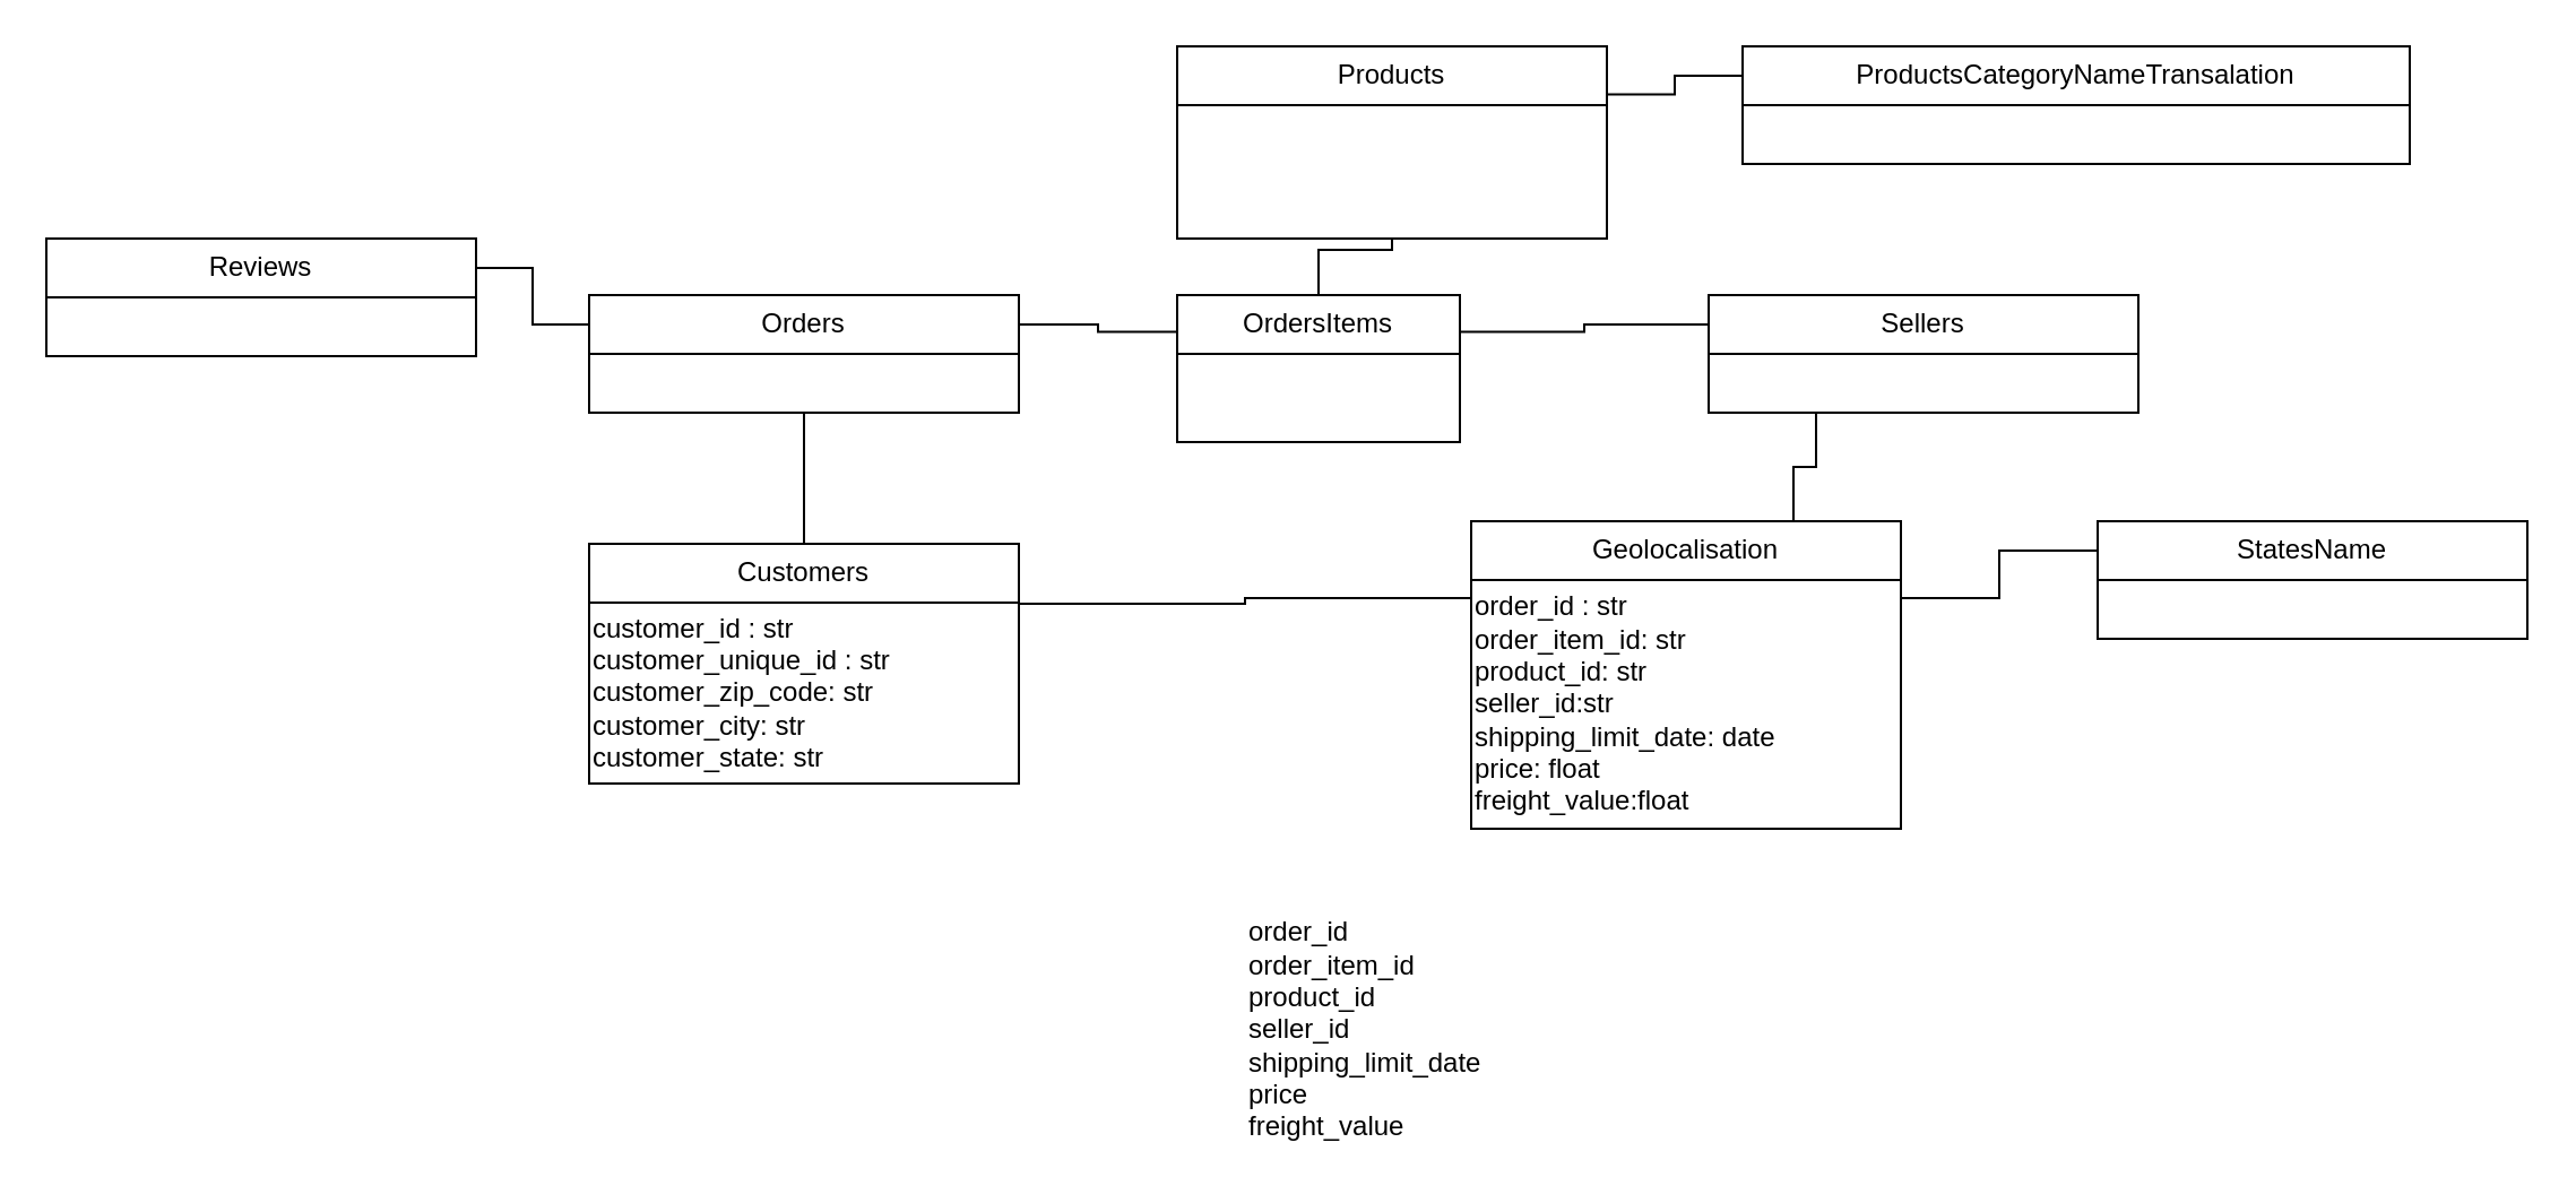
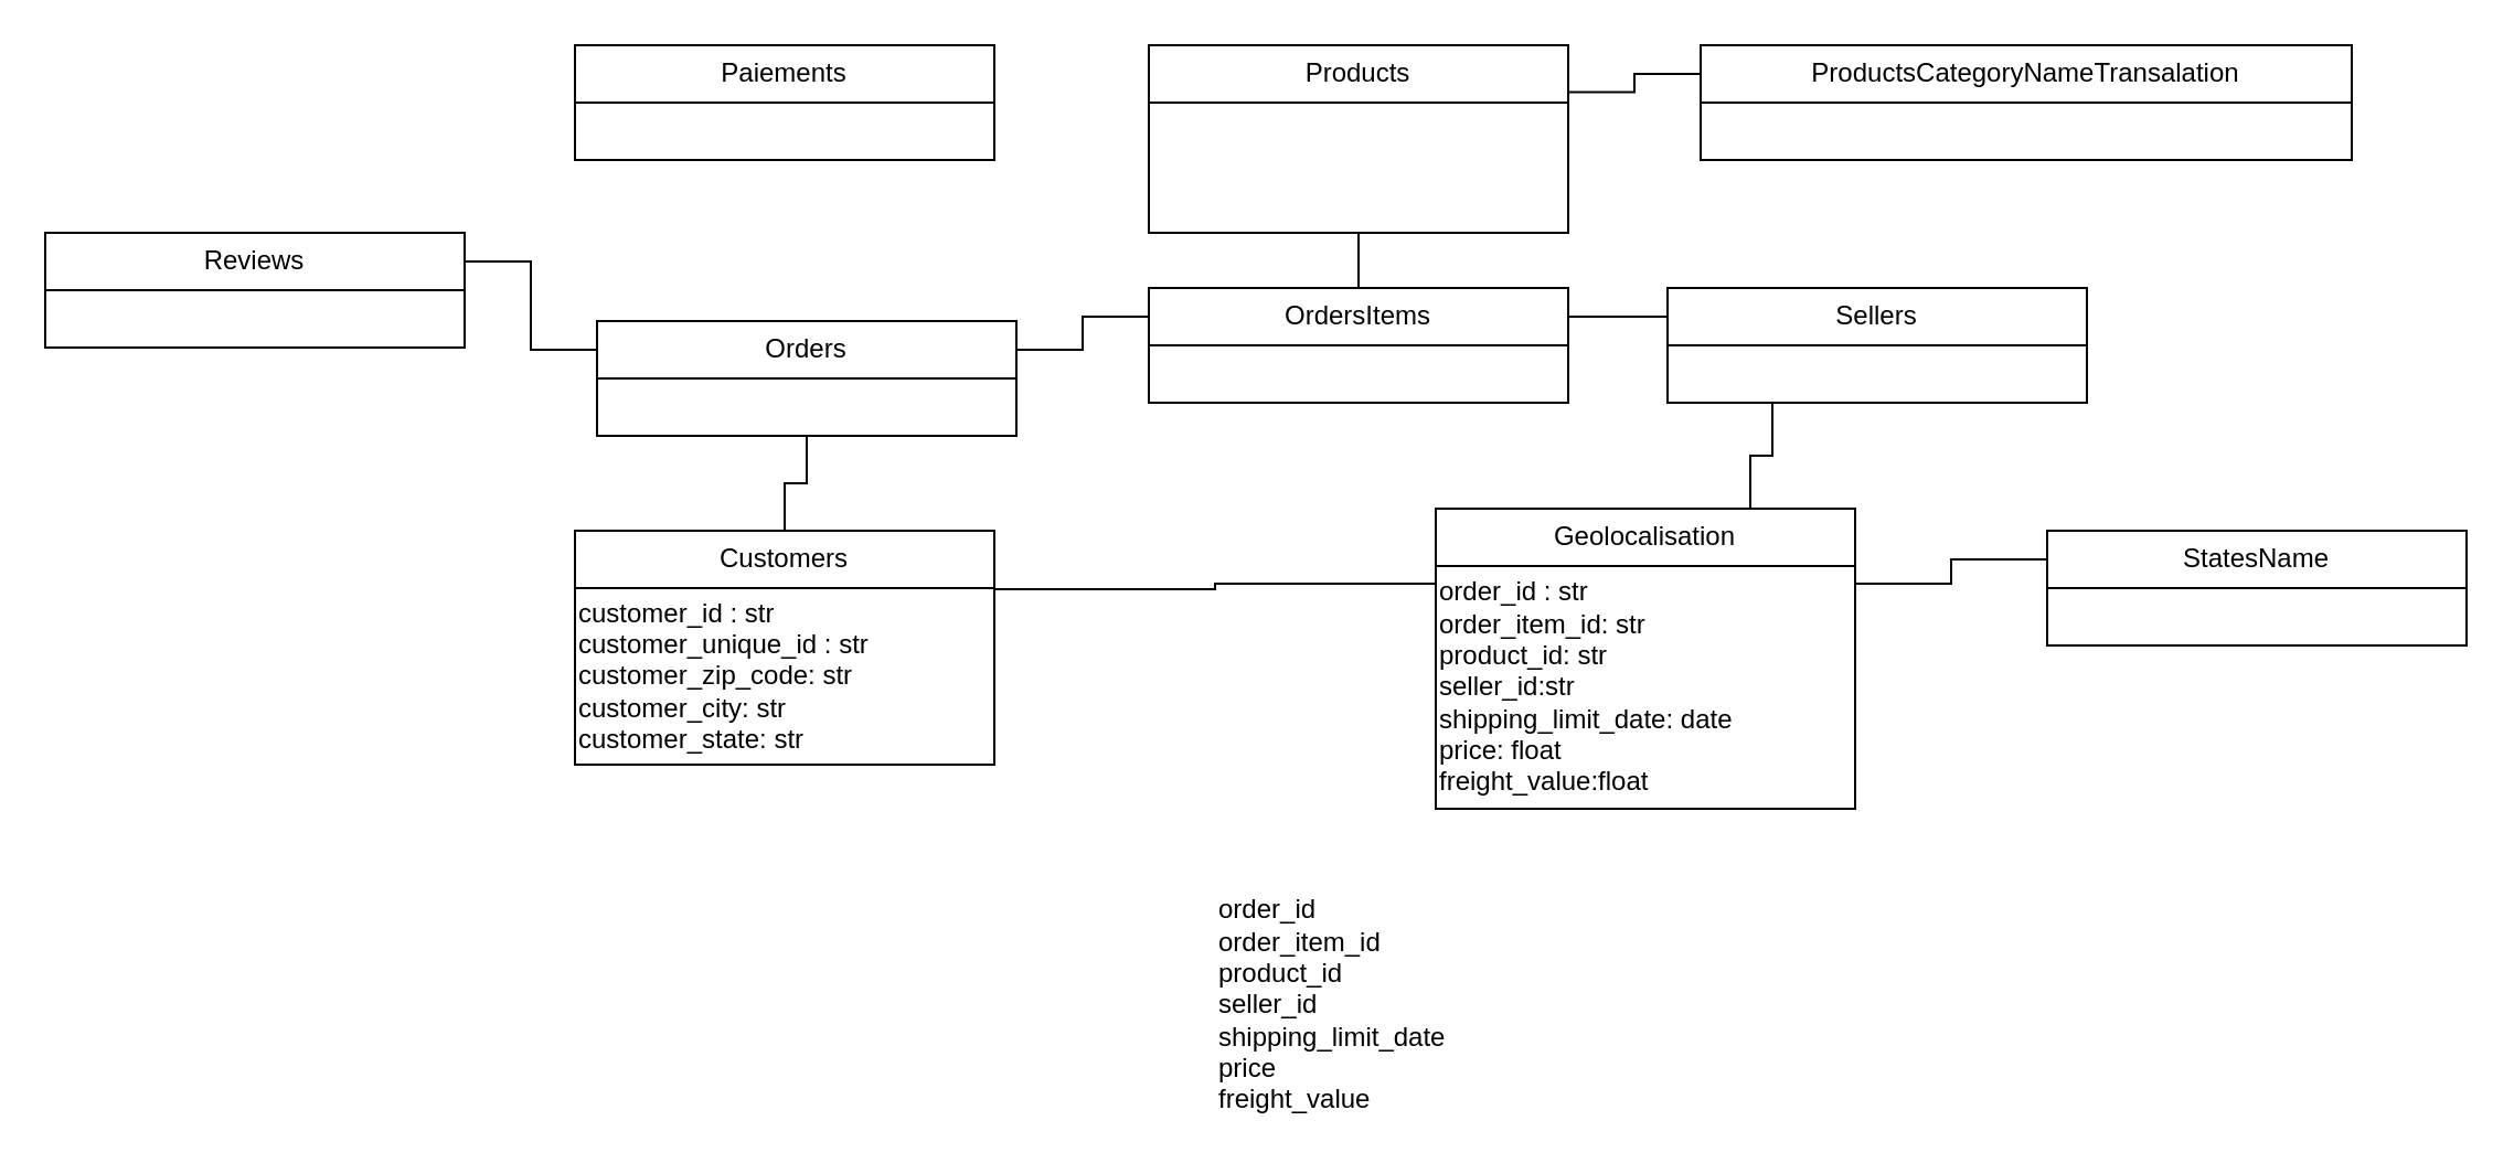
+ <mxCell id="2" value="Paiements" style="swimlane;fontStyle=0;childLayout=stackLayout;horizontal=1;startSize=26;fillColor=none;horizontalStack=0;resizeParent=1;resizeParentMax=0;resizeLast=0;collapsible=1;marginBottom=0;whiteSpace=wrap;html=1;" parent="1" vertex="1"><mxGeometry x="260" y="20" width="190" height="52" as="geometry" /></mxCell>
- <mxCell id="5" value="Orders" style="swimlane;fontStyle=0;childLayout=stackLayout;horizontal=1;startSize=26;fillColor=none;horizontalStack=0;resizeParent=1;resizeParentMax=0;resizeLast=0;collapsible=1;marginBottom=0;whiteSpace=wrap;html=1;" parent="1" vertex="1"><mxGeometry x="260" y="130" width="190" height="52" as="geometry" /></mxCell>
+ <mxCell id="5" value="Orders" style="swimlane;fontStyle=0;childLayout=stackLayout;horizontal=1;startSize=26;fillColor=none;horizontalStack=0;resizeParent=1;resizeParentMax=0;resizeLast=0;collapsible=1;marginBottom=0;whiteSpace=wrap;html=1;" parent="1" vertex="1"><mxGeometry x="270" y="145" width="190" height="52" as="geometry" /></mxCell>
- <mxCell id="11" value="OrdersItems" style="swimlane;fontStyle=0;childLayout=stackLayout;horizontal=1;startSize=26;fillColor=none;horizontalStack=0;resizeParent=1;resizeParentMax=0;resizeLast=0;collapsible=1;marginBottom=0;whiteSpace=wrap;html=1;" parent="1" vertex="1"><mxGeometry x="520" y="130" width="125" height="65" as="geometry" /></mxCell>
+ <mxCell id="11" value="OrdersItems" style="swimlane;fontStyle=0;childLayout=stackLayout;horizontal=1;startSize=26;fillColor=none;horizontalStack=0;resizeParent=1;resizeParentMax=0;resizeLast=0;collapsible=1;marginBottom=0;whiteSpace=wrap;html=1;" parent="1" vertex="1"><mxGeometry x="520" y="130" width="190" height="52" as="geometry" /></mxCell>
- <mxCell id="21" value="StatesName" style="swimlane;fontStyle=0;childLayout=stackLayout;horizontal=1;startSize=26;fillColor=none;horizontalStack=0;resizeParent=1;resizeParentMax=0;resizeLast=0;collapsible=1;marginBottom=0;whiteSpace=wrap;html=1;" parent="1" vertex="1"><mxGeometry x="927" y="230" width="190" height="52" as="geometry" /></mxCell>
+ <mxCell id="21" value="StatesName" style="swimlane;fontStyle=0;childLayout=stackLayout;horizontal=1;startSize=26;fillColor=none;horizontalStack=0;resizeParent=1;resizeParentMax=0;resizeLast=0;collapsible=1;marginBottom=0;whiteSpace=wrap;html=1;" parent="1" vertex="1"><mxGeometry x="927" y="240" width="190" height="52" as="geometry" /></mxCell>
